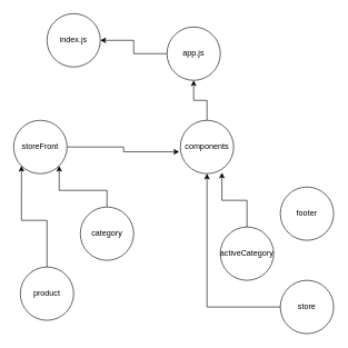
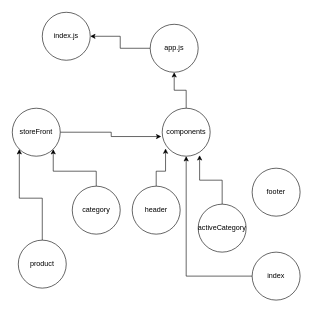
+ <mxCell id="10" style="edgeStyle=orthogonalEdgeStyle;rounded=0;orthogonalLoop=1;jettySize=auto;html=1;exitX=0.5;exitY=0;exitDx=0;exitDy=0;entryX=0.07;entryY=0.84;entryDx=0;entryDy=0;entryPerimeter=0;" parent="1" source="11" target="6" edge="1"><mxGeometry relative="1" as="geometry" /></mxCell>
+ <mxCell id="11" value="header" style="ellipse;whiteSpace=wrap;html=1;aspect=fixed;" parent="1" vertex="1"><mxGeometry x="220" y="310" width="80" height="80" as="geometry" /></mxCell>
- <mxCell id="15" value="store" style="ellipse;whiteSpace=wrap;html=1;aspect=fixed;" parent="1" vertex="1"><mxGeometry x="420" y="420" width="80" height="80" as="geometry" /></mxCell>
+ <mxCell id="15" value="index" style="ellipse;whiteSpace=wrap;html=1;aspect=fixed;" parent="1" vertex="1"><mxGeometry x="420" y="420" width="80" height="80" as="geometry" /></mxCell>
